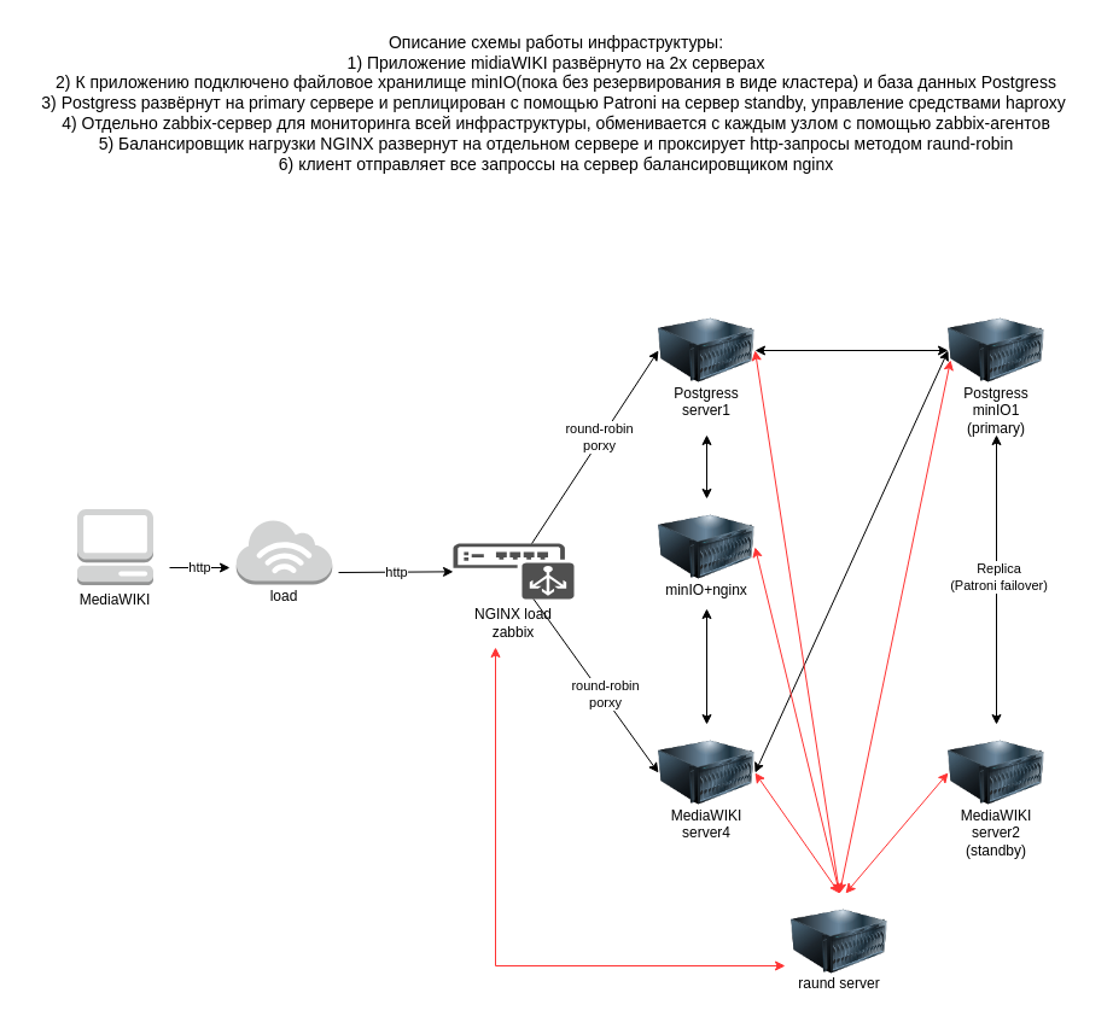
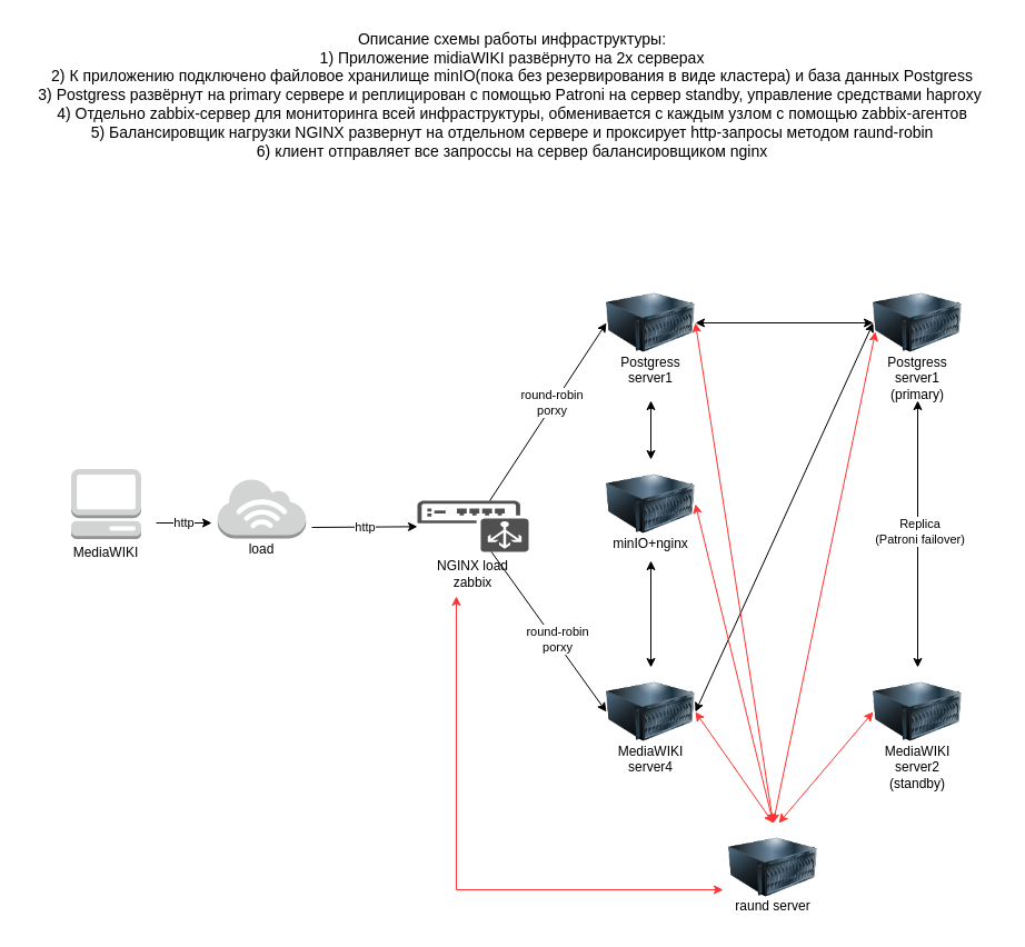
- <mxCell id="10" value="Postgress minIO1&lt;div&gt;(primary)&lt;/div&gt;" style="text;strokeColor=none;align=center;fillColor=none;html=1;verticalAlign=middle;whiteSpace=wrap;rounded=0;" parent="1" vertex="1"><mxGeometry x="780" y="320" width="90" height="40" as="geometry" /></mxCell>
+ <mxCell id="10" value="Postgress server1&lt;div&gt;(primary)&lt;/div&gt;" style="text;strokeColor=none;align=center;fillColor=none;html=1;verticalAlign=middle;whiteSpace=wrap;rounded=0;" parent="1" vertex="1"><mxGeometry x="780" y="320" width="90" height="40" as="geometry" /></mxCell>
